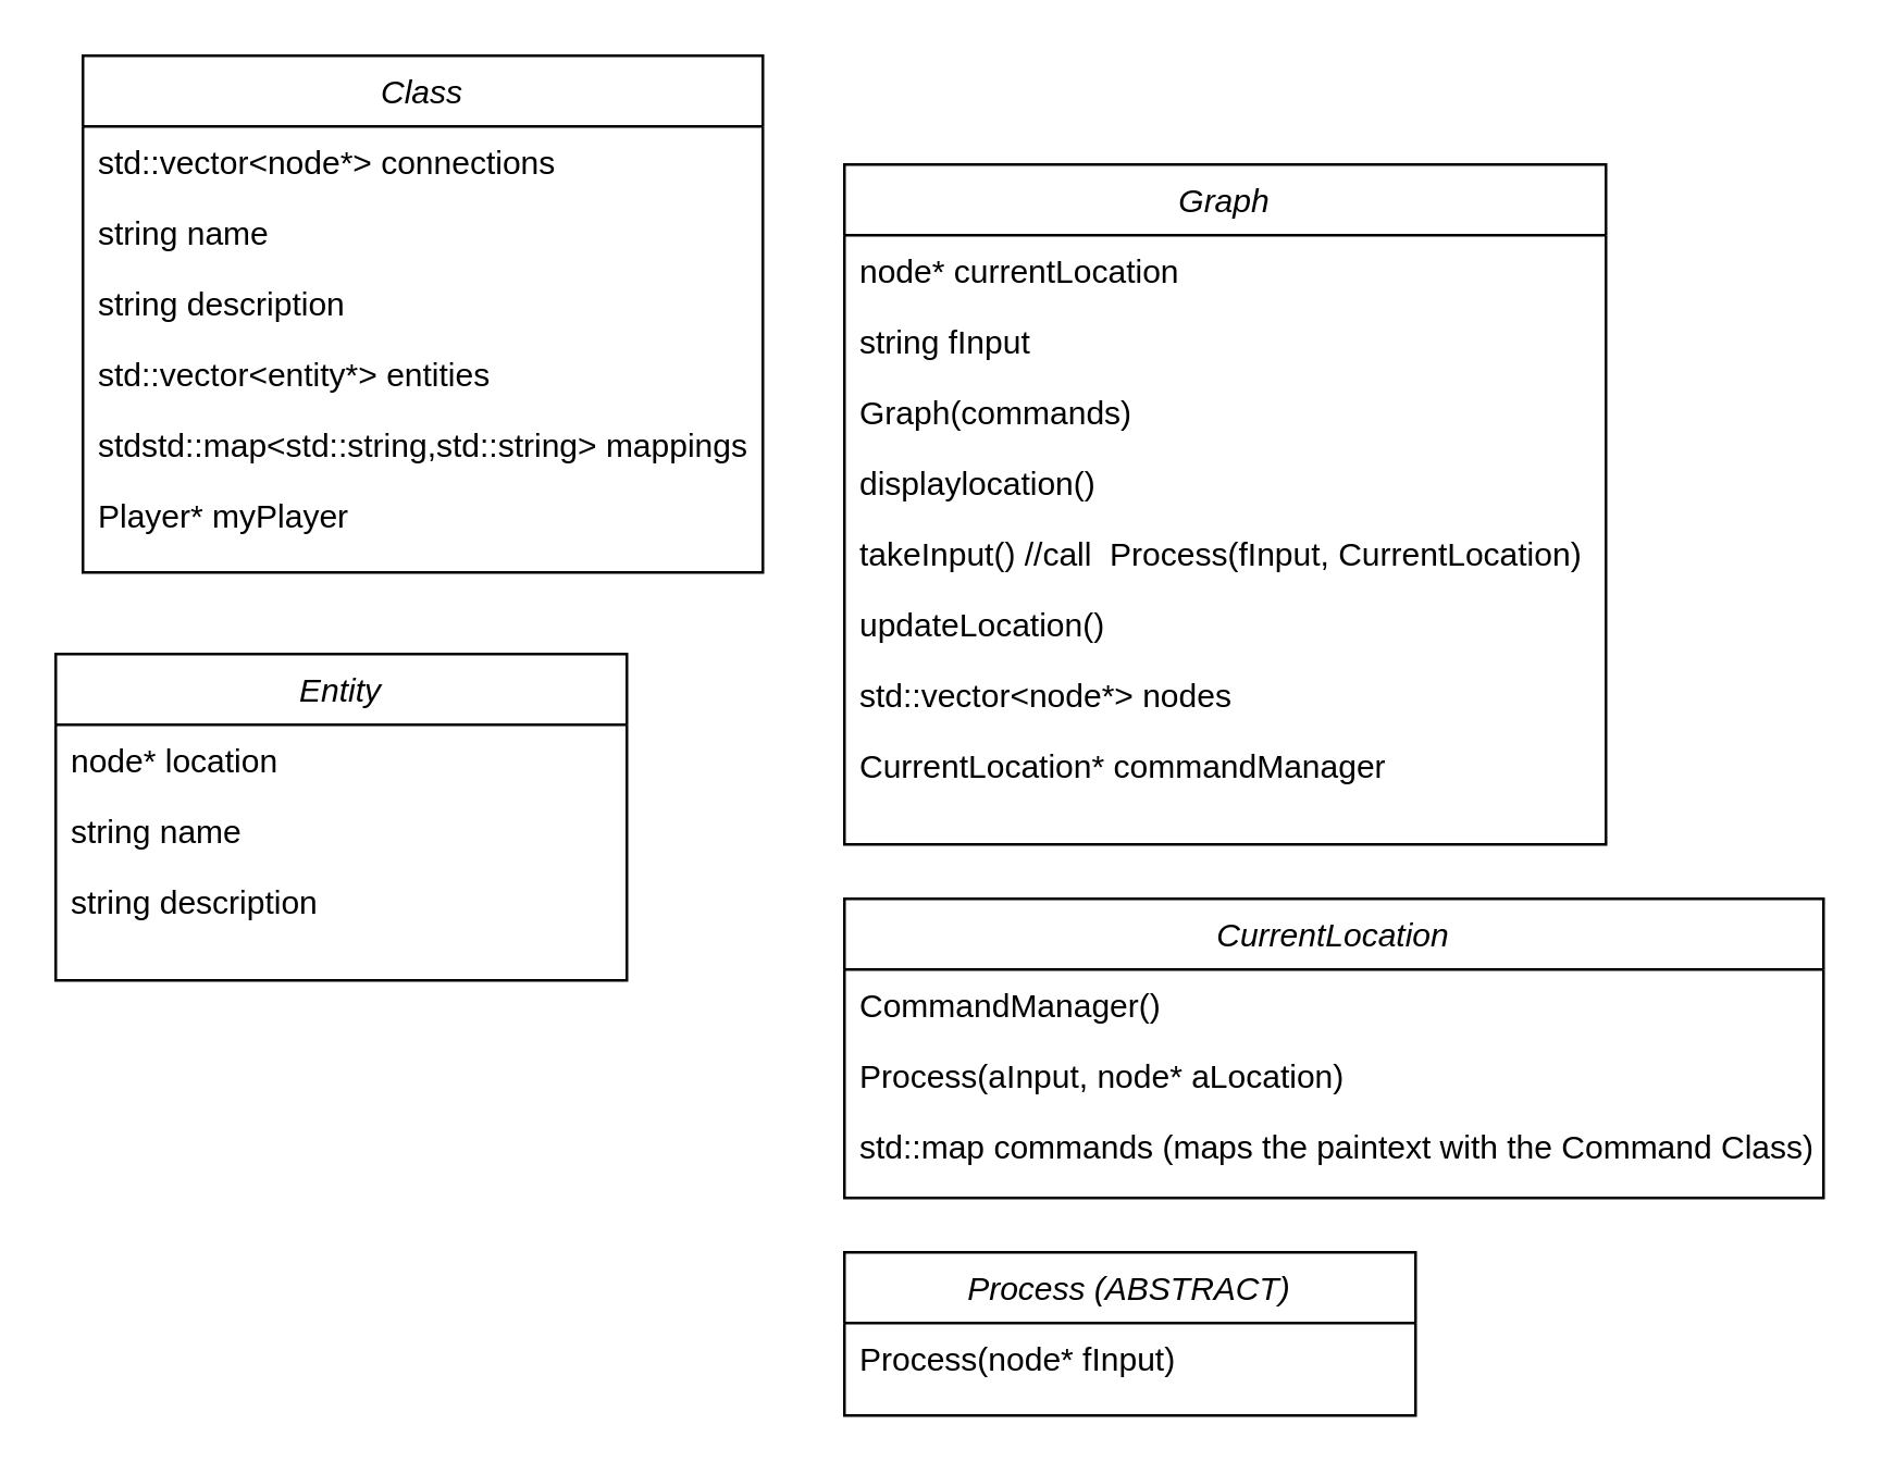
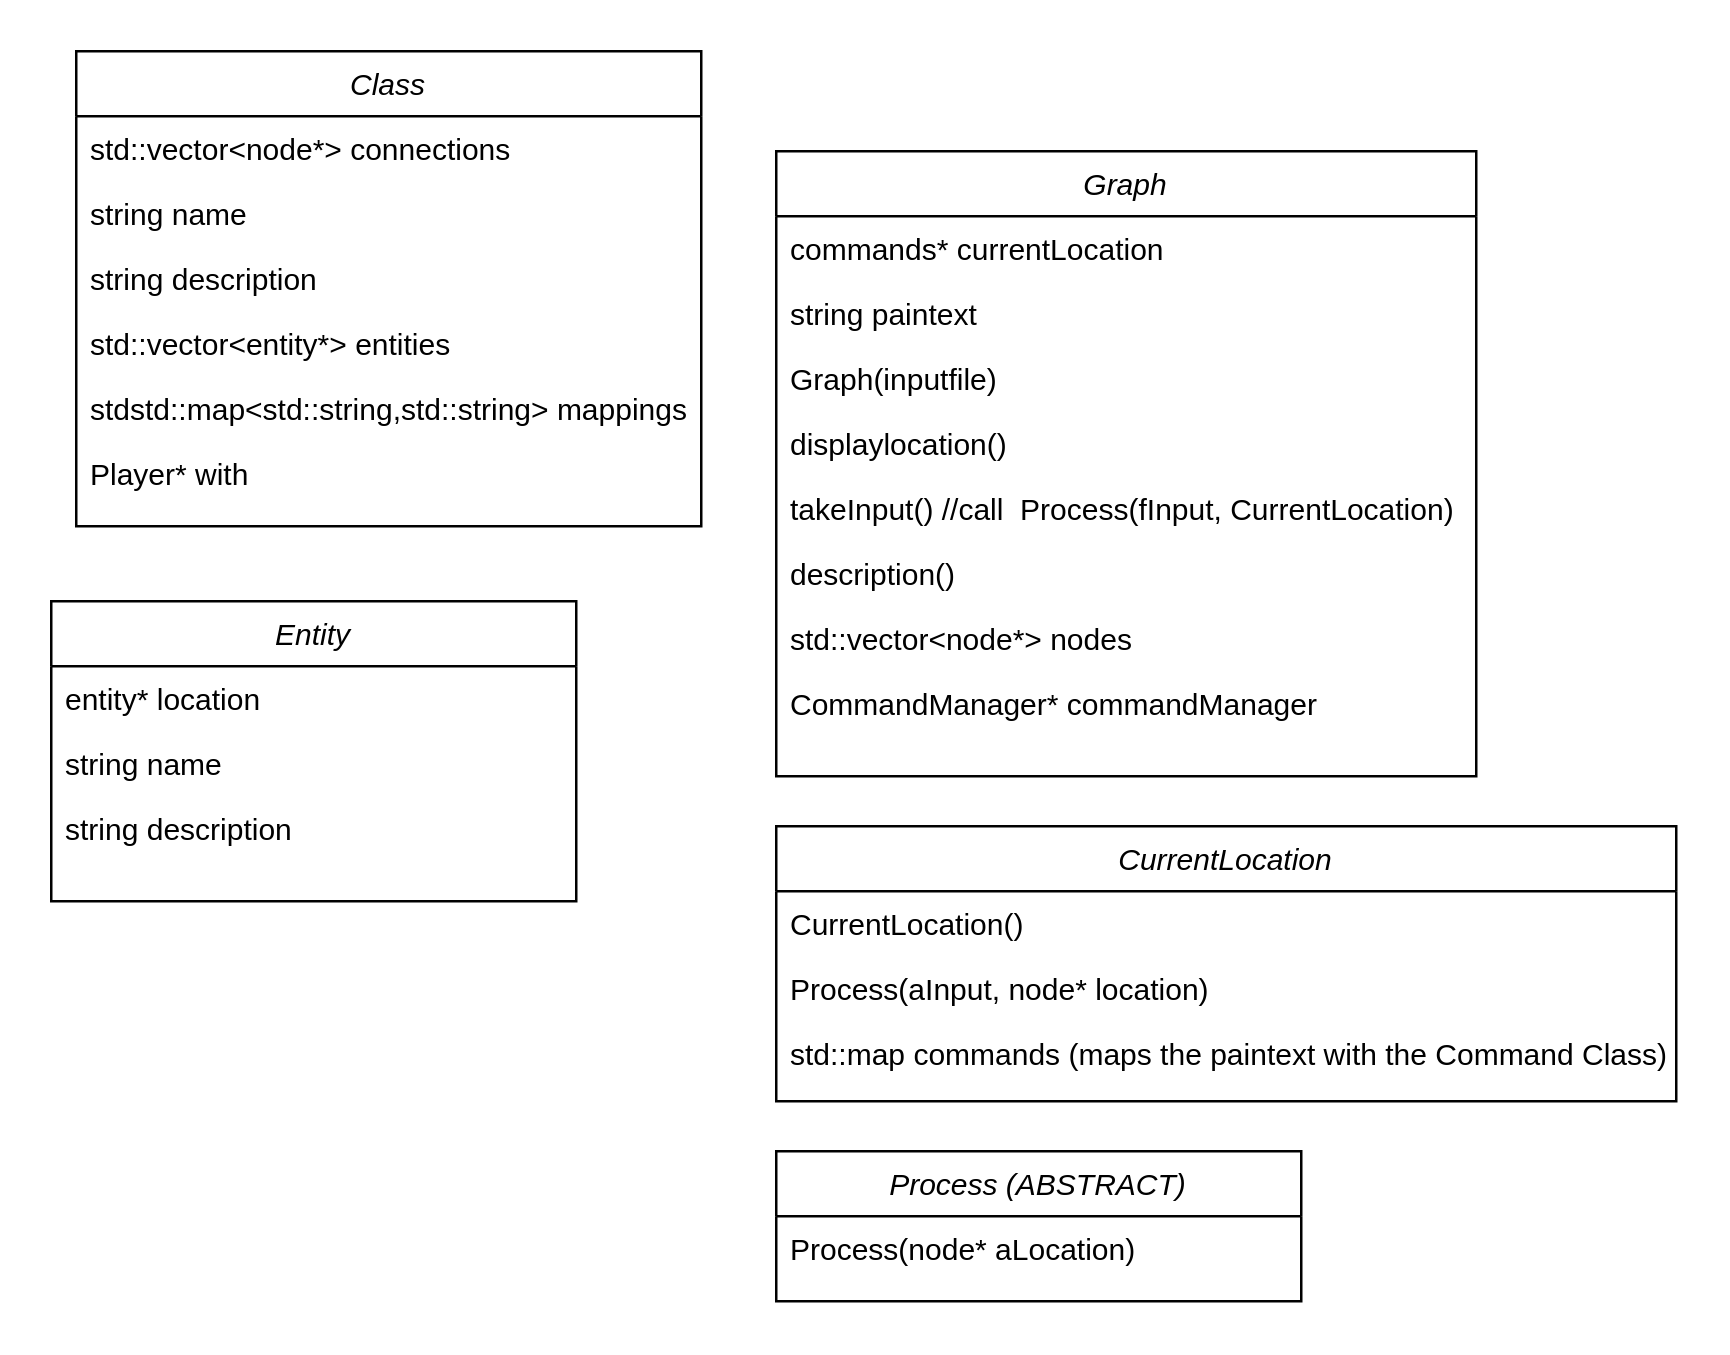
- <mxCell id="10" value="node* currentLocation" style="text;align=left;verticalAlign=top;spacingLeft=4;spacingRight=4;overflow=hidden;rotatable=0;points=[[0,0.5],[1,0.5]];portConstraint=eastwest;rounded=0;shadow=0;html=0;" vertex="1" parent="9"><mxGeometry y="26" width="280" height="26" as="geometry" /></mxCell>
+ <mxCell id="10" value="commands* currentLocation" style="text;align=left;verticalAlign=top;spacingLeft=4;spacingRight=4;overflow=hidden;rotatable=0;points=[[0,0.5],[1,0.5]];portConstraint=eastwest;rounded=0;shadow=0;html=0;" vertex="1" parent="9"><mxGeometry y="26" width="280" height="26" as="geometry" /></mxCell>
- <mxCell id="11" value="string fInput" style="text;align=left;verticalAlign=top;spacingLeft=4;spacingRight=4;overflow=hidden;rotatable=0;points=[[0,0.5],[1,0.5]];portConstraint=eastwest;rounded=0;shadow=0;html=0;" vertex="1" parent="9"><mxGeometry y="52" width="280" height="26" as="geometry" /></mxCell>
+ <mxCell id="11" value="string paintext" style="text;align=left;verticalAlign=top;spacingLeft=4;spacingRight=4;overflow=hidden;rotatable=0;points=[[0,0.5],[1,0.5]];portConstraint=eastwest;rounded=0;shadow=0;html=0;" vertex="1" parent="9"><mxGeometry y="52" width="280" height="26" as="geometry" /></mxCell>
- <mxCell id="12" value="Graph(commands) " style="text;align=left;verticalAlign=top;spacingLeft=4;spacingRight=4;overflow=hidden;rotatable=0;points=[[0,0.5],[1,0.5]];portConstraint=eastwest;rounded=0;shadow=0;html=0;" vertex="1" parent="9"><mxGeometry y="78" width="280" height="26" as="geometry" /></mxCell>
+ <mxCell id="12" value="Graph(inputfile) " style="text;align=left;verticalAlign=top;spacingLeft=4;spacingRight=4;overflow=hidden;rotatable=0;points=[[0,0.5],[1,0.5]];portConstraint=eastwest;rounded=0;shadow=0;html=0;" vertex="1" parent="9"><mxGeometry y="78" width="280" height="26" as="geometry" /></mxCell>
- <mxCell id="8" value="Player* myPlayer" style="text;align=left;verticalAlign=top;spacingLeft=4;spacingRight=4;overflow=hidden;rotatable=0;points=[[0,0.5],[1,0.5]];portConstraint=eastwest;" vertex="1" parent="2"><mxGeometry y="156" width="250" height="26" as="geometry" /></mxCell>
+ <mxCell id="8" value="Player* with" style="text;align=left;verticalAlign=top;spacingLeft=4;spacingRight=4;overflow=hidden;rotatable=0;points=[[0,0.5],[1,0.5]];portConstraint=eastwest;" vertex="1" parent="2"><mxGeometry y="156" width="250" height="26" as="geometry" /></mxCell>
- <mxCell id="15" value="updateLocation()" style="text;align=left;verticalAlign=top;spacingLeft=4;spacingRight=4;overflow=hidden;rotatable=0;points=[[0,0.5],[1,0.5]];portConstraint=eastwest;rounded=0;shadow=0;html=0;" vertex="1" parent="9"><mxGeometry y="156" width="280" height="26" as="geometry" /></mxCell>
+ <mxCell id="15" value="description()" style="text;align=left;verticalAlign=top;spacingLeft=4;spacingRight=4;overflow=hidden;rotatable=0;points=[[0,0.5],[1,0.5]];portConstraint=eastwest;rounded=0;shadow=0;html=0;" vertex="1" parent="9"><mxGeometry y="156" width="280" height="26" as="geometry" /></mxCell>
- <mxCell id="19" value="node* location" style="text;align=left;verticalAlign=top;spacingLeft=4;spacingRight=4;overflow=hidden;rotatable=0;points=[[0,0.5],[1,0.5]];portConstraint=eastwest;" vertex="1" parent="18"><mxGeometry y="26" width="210" height="26" as="geometry" /></mxCell>
+ <mxCell id="19" value="entity* location" style="text;align=left;verticalAlign=top;spacingLeft=4;spacingRight=4;overflow=hidden;rotatable=0;points=[[0,0.5],[1,0.5]];portConstraint=eastwest;" vertex="1" parent="18"><mxGeometry y="26" width="210" height="26" as="geometry" /></mxCell>
- <mxCell id="17" value="CurrentLocation* commandManager" style="text;align=left;verticalAlign=top;spacingLeft=4;spacingRight=4;overflow=hidden;rotatable=0;points=[[0,0.5],[1,0.5]];portConstraint=eastwest;" vertex="1" parent="9"><mxGeometry y="208" width="280" height="26" as="geometry" /></mxCell>
+ <mxCell id="17" value="CommandManager* commandManager" style="text;align=left;verticalAlign=top;spacingLeft=4;spacingRight=4;overflow=hidden;rotatable=0;points=[[0,0.5],[1,0.5]];portConstraint=eastwest;" vertex="1" parent="9"><mxGeometry y="208" width="280" height="26" as="geometry" /></mxCell>
- <mxCell id="23" value="CommandManager()" style="text;align=left;verticalAlign=top;spacingLeft=4;spacingRight=4;overflow=hidden;rotatable=0;points=[[0,0.5],[1,0.5]];portConstraint=eastwest;" vertex="1" parent="22"><mxGeometry y="26" width="360" height="26" as="geometry" /></mxCell>
+ <mxCell id="23" value="CurrentLocation()" style="text;align=left;verticalAlign=top;spacingLeft=4;spacingRight=4;overflow=hidden;rotatable=0;points=[[0,0.5],[1,0.5]];portConstraint=eastwest;" vertex="1" parent="22"><mxGeometry y="26" width="360" height="26" as="geometry" /></mxCell>
- <mxCell id="24" value="Process(aInput, node* aLocation)" style="text;align=left;verticalAlign=top;spacingLeft=4;spacingRight=4;overflow=hidden;rotatable=0;points=[[0,0.5],[1,0.5]];portConstraint=eastwest;" vertex="1" parent="22"><mxGeometry y="52" width="360" height="26" as="geometry" /></mxCell>
+ <mxCell id="24" value="Process(aInput, node* location)" style="text;align=left;verticalAlign=top;spacingLeft=4;spacingRight=4;overflow=hidden;rotatable=0;points=[[0,0.5],[1,0.5]];portConstraint=eastwest;" vertex="1" parent="22"><mxGeometry y="52" width="360" height="26" as="geometry" /></mxCell>
- <mxCell id="27" value="Process(node* fInput)" style="text;align=left;verticalAlign=top;spacingLeft=4;spacingRight=4;overflow=hidden;rotatable=0;points=[[0,0.5],[1,0.5]];portConstraint=eastwest;" vertex="1" parent="26"><mxGeometry y="26" width="210" height="24" as="geometry" /></mxCell>
+ <mxCell id="27" value="Process(node* aLocation)" style="text;align=left;verticalAlign=top;spacingLeft=4;spacingRight=4;overflow=hidden;rotatable=0;points=[[0,0.5],[1,0.5]];portConstraint=eastwest;" vertex="1" parent="26"><mxGeometry y="26" width="210" height="24" as="geometry" /></mxCell>
